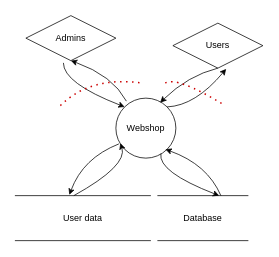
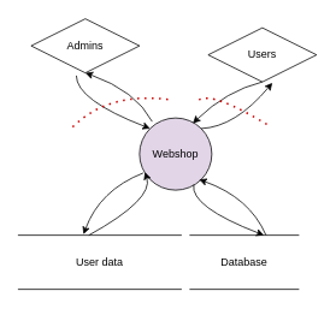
- <mxCell id="2" value="Webshop" style="ellipse;whiteSpace=wrap;html=1;aspect=fixed;" vertex="1" parent="1"><mxGeometry x="154" y="130" width="80" height="80" as="geometry" /></mxCell>
+ <mxCell id="2" value="Webshop" style="ellipse;whiteSpace=wrap;html=1;aspect=fixed;fillColor=#e1d5e7;" vertex="1" parent="1"><mxGeometry x="154" y="130" width="80" height="80" as="geometry" /></mxCell>
